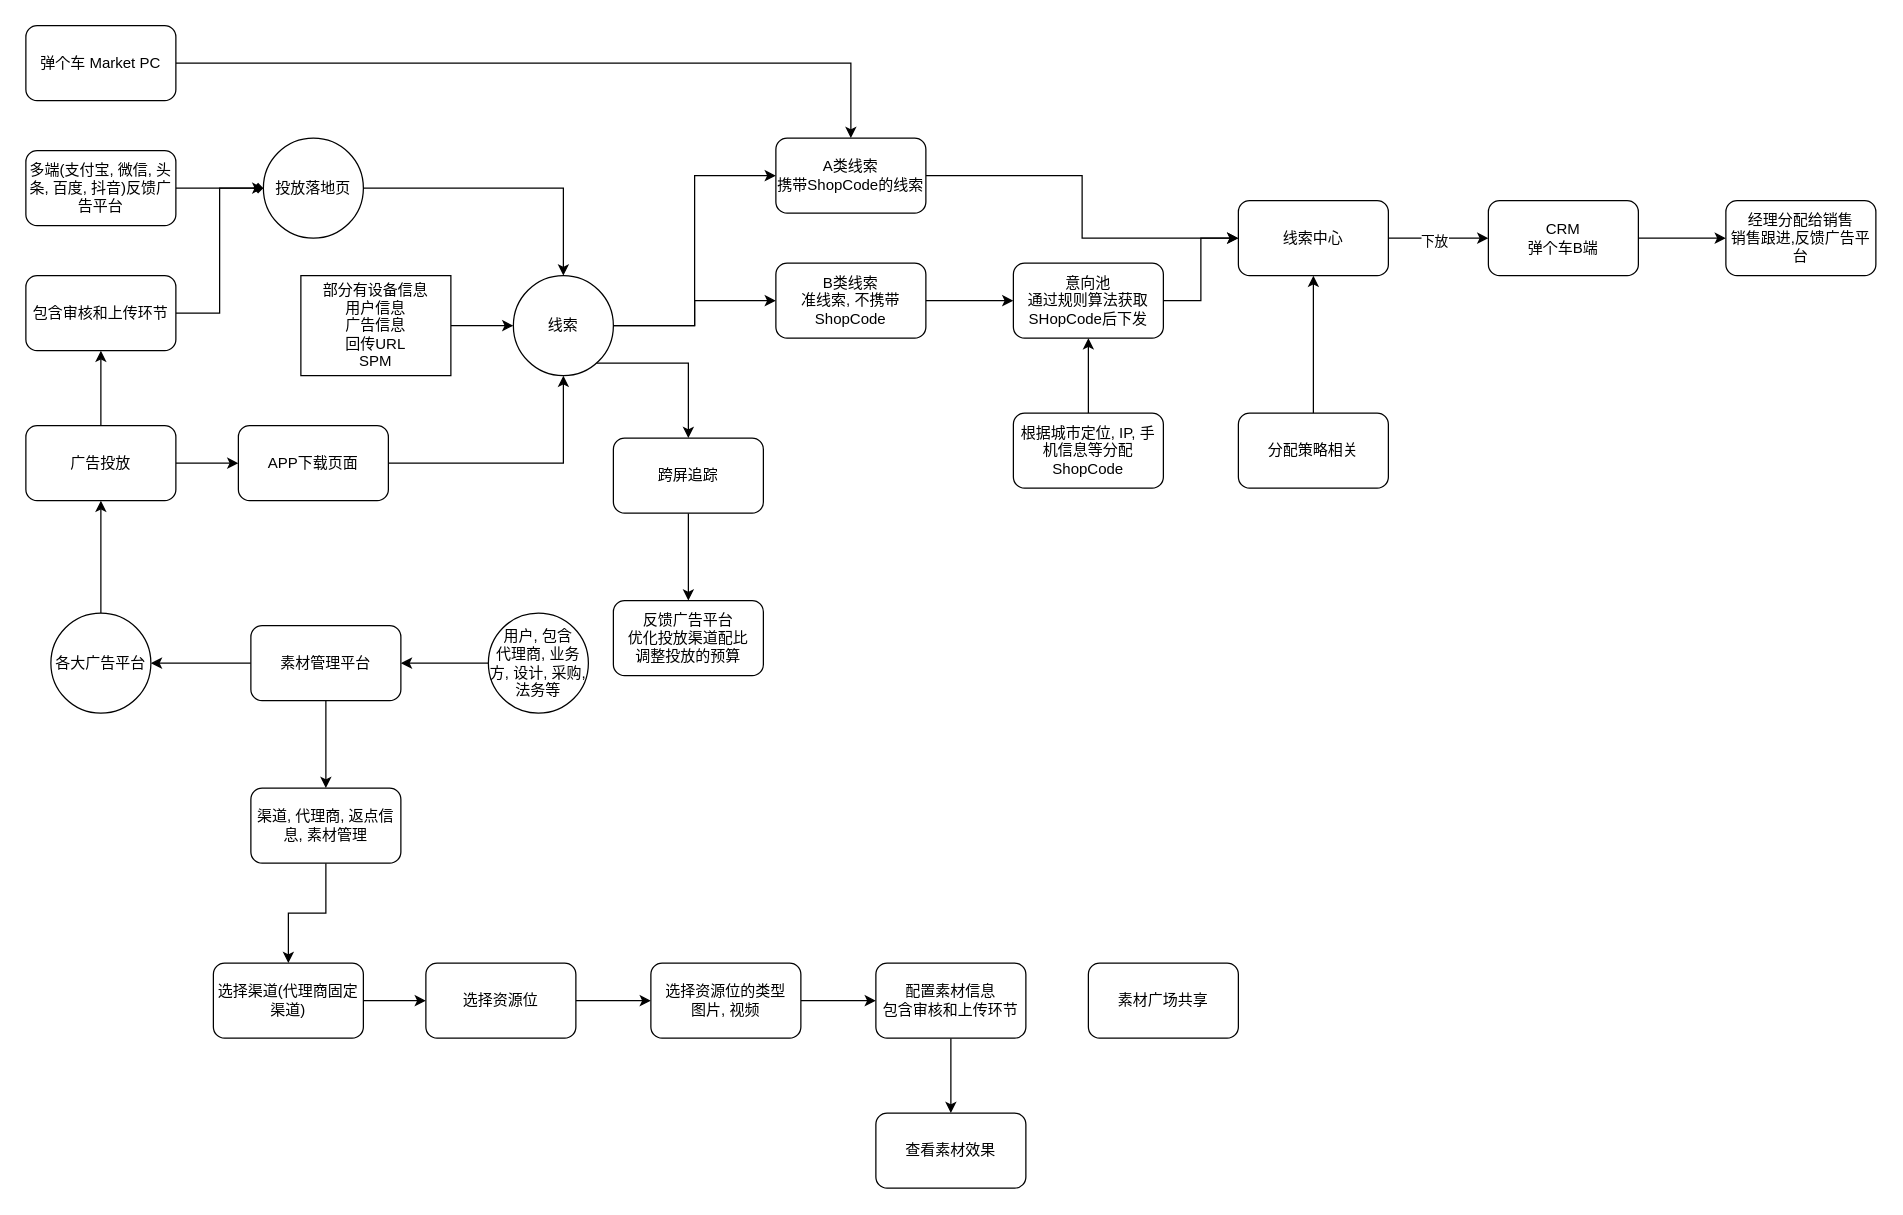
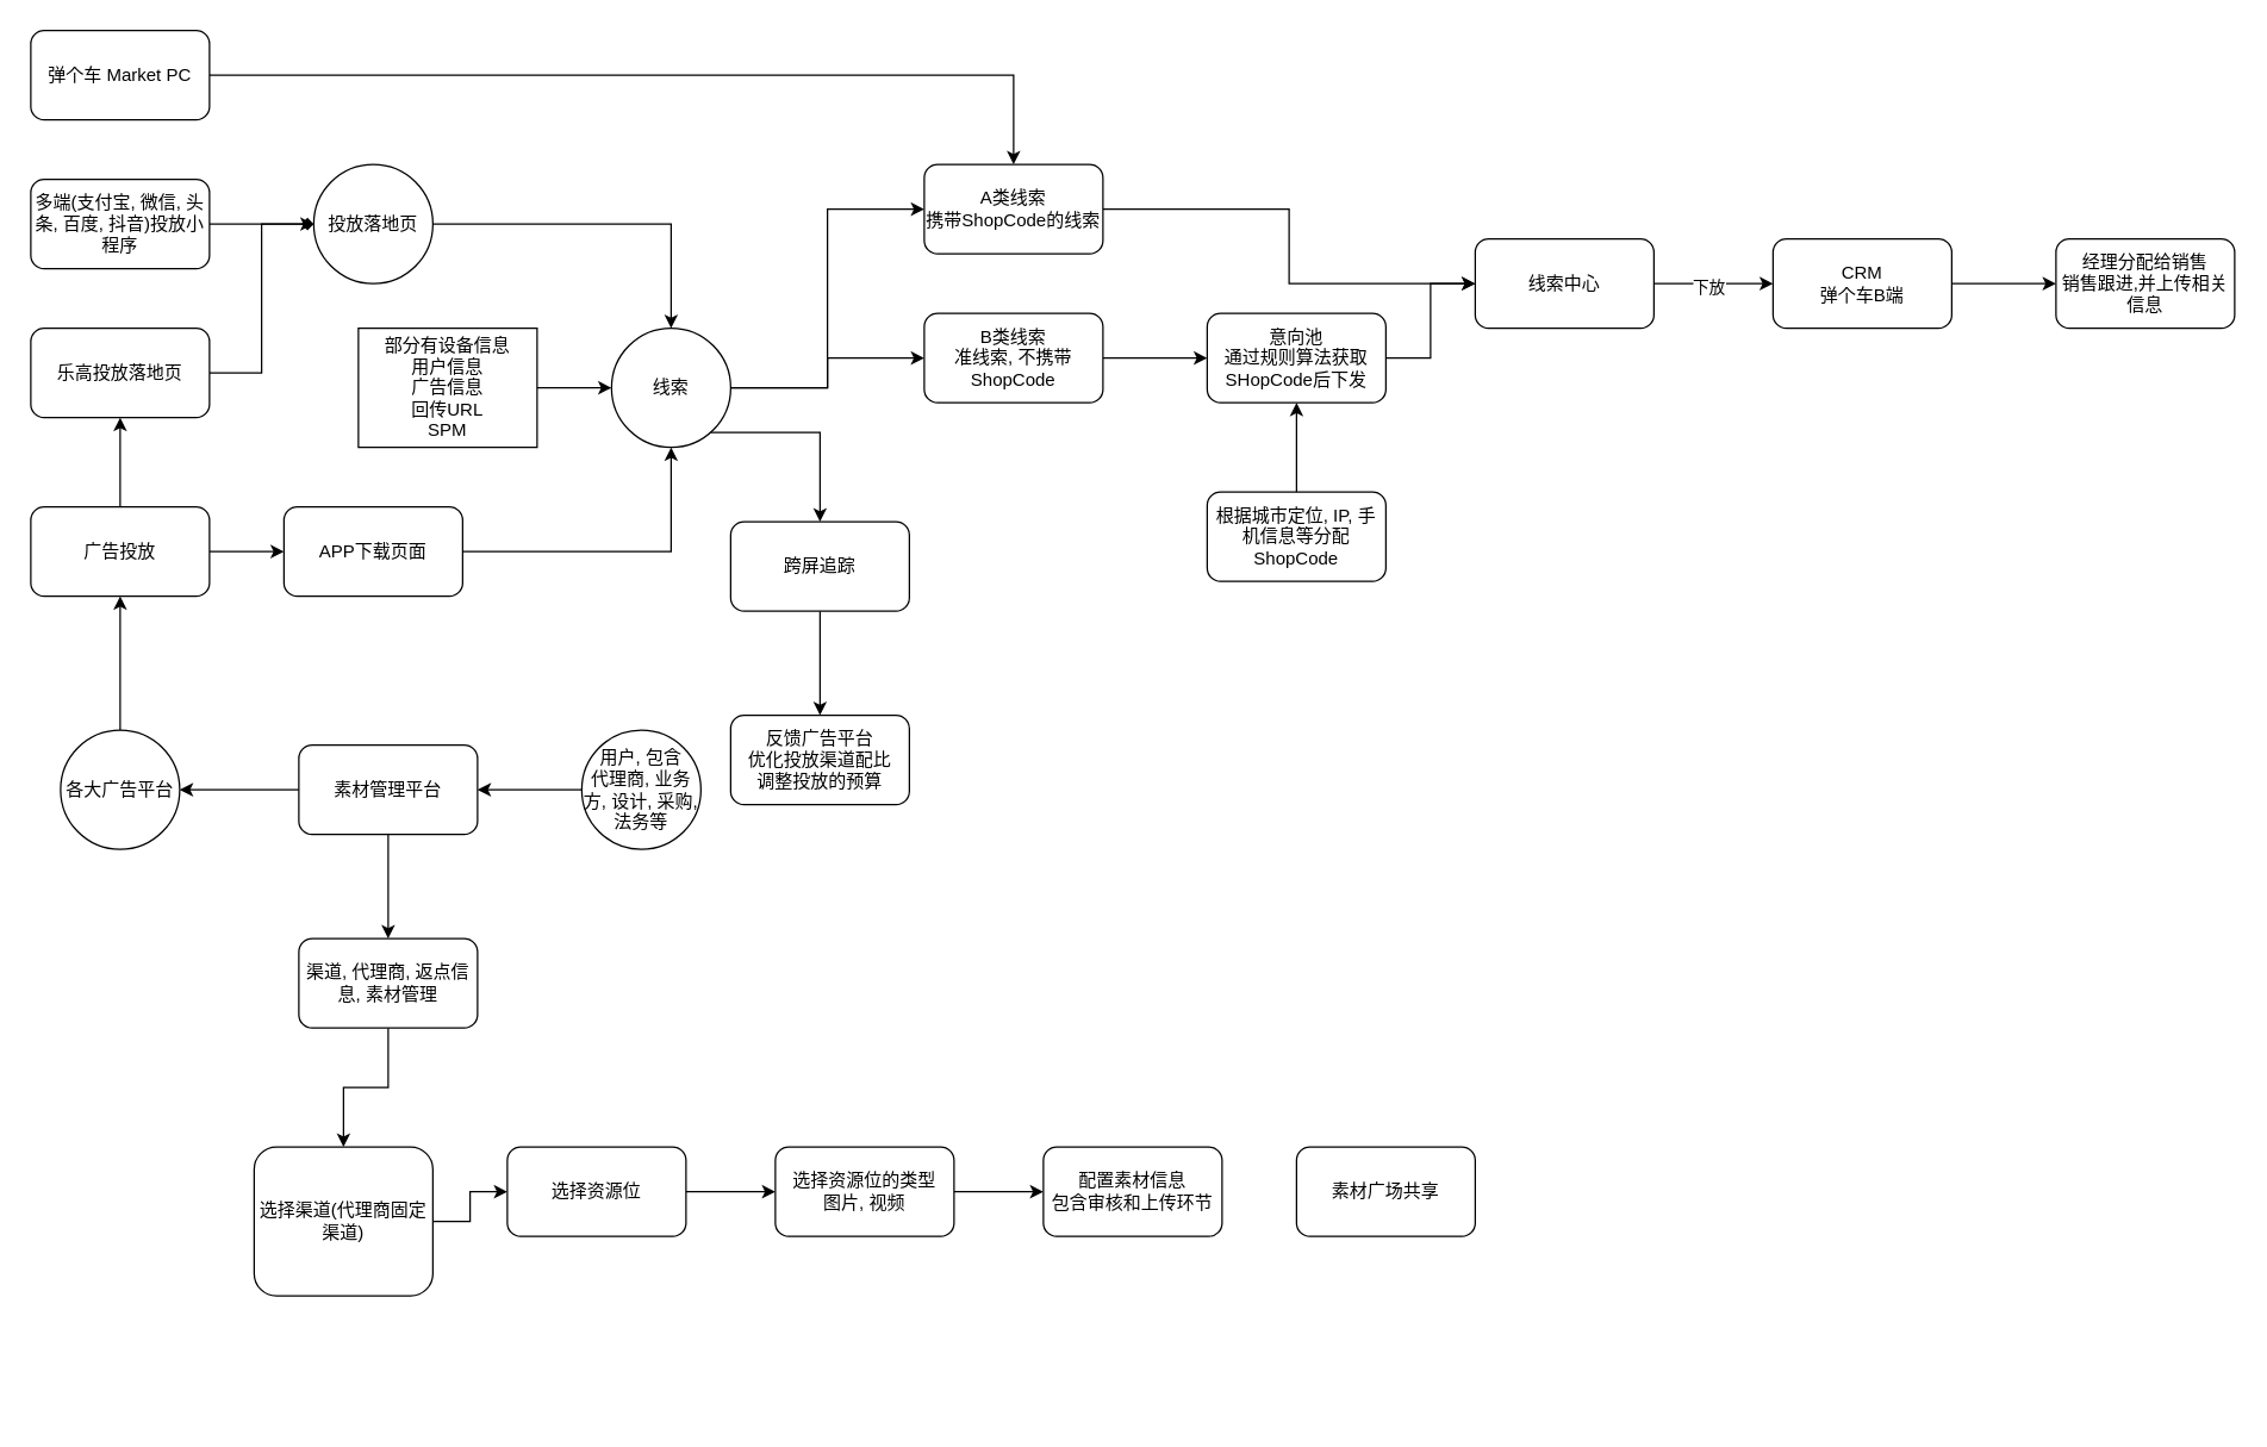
- <mxCell id="7" value="多端(支付宝, 微信, 头条, 百度, 抖音)反馈广告平台" style="rounded=1;whiteSpace=wrap;html=1;" vertex="1" parent="1"><mxGeometry y="120" width="120" height="60" as="geometry" x="20" /></mxCell>
+ <mxCell id="7" value="多端(支付宝, 微信, 头条, 百度, 抖音)投放小程序" style="rounded=1;whiteSpace=wrap;html=1;" vertex="1" parent="1"><mxGeometry y="120" width="120" height="60" as="geometry" x="20" /></mxCell>
- <mxCell id="35" value="经理分配给销售&lt;br&gt;销售跟进,反馈广告平台" style="rounded=1;whiteSpace=wrap;html=1;" vertex="1" parent="1"><mxGeometry x="1380" y="160" width="120" height="60" as="geometry" /></mxCell>
+ <mxCell id="35" value="经理分配给销售&lt;br&gt;销售跟进,并上传相关信息" style="rounded=1;whiteSpace=wrap;html=1;" vertex="1" parent="1"><mxGeometry x="1380" y="160" width="120" height="60" as="geometry" /></mxCell>
- <mxCell id="9" value="包含审核和上传环节" style="rounded=1;whiteSpace=wrap;html=1;" vertex="1" parent="1"><mxGeometry y="220" width="120" height="60" as="geometry" x="20" /></mxCell>
+ <mxCell id="9" value="乐高投放落地页" style="rounded=1;whiteSpace=wrap;html=1;" vertex="1" parent="1"><mxGeometry y="220" width="120" height="60" as="geometry" x="20" /></mxCell>
- <mxCell id="38" value="" style="edgeStyle=orthogonalEdgeStyle;rounded=0;orthogonalLoop=1;jettySize=auto;html=1;" edge="1" parent="1" source="39" target="32"><mxGeometry relative="1" as="geometry" /></mxCell>
- <mxCell id="39" value="分配策略相关" style="rounded=1;whiteSpace=wrap;html=1;" vertex="1" parent="1"><mxGeometry x="990" y="330" width="120" height="60" as="geometry" /></mxCell>
- <mxCell id="50" value="选择渠道(代理商固定渠道)" style="rounded=1;whiteSpace=wrap;html=1;" vertex="1" parent="1"><mxGeometry x="170" y="770" width="120" height="60" as="geometry" /></mxCell>
+ <mxCell id="50" value="选择渠道(代理商固定渠道)" style="rounded=1;whiteSpace=wrap;html=1;" vertex="1" parent="1"><mxGeometry x="170" y="770" width="120" height="100" as="geometry" /></mxCell>
- <mxCell id="55" value="" style="edgeStyle=orthogonalEdgeStyle;rounded=0;orthogonalLoop=1;jettySize=auto;html=1;" edge="1" parent="1" source="56" target="58"><mxGeometry relative="1" as="geometry" /></mxCell>
- <mxCell id="58" value="查看素材效果" style="rounded=1;whiteSpace=wrap;html=1;" vertex="1" parent="1"><mxGeometry x="700" y="890" width="120" height="60" as="geometry" /></mxCell>
